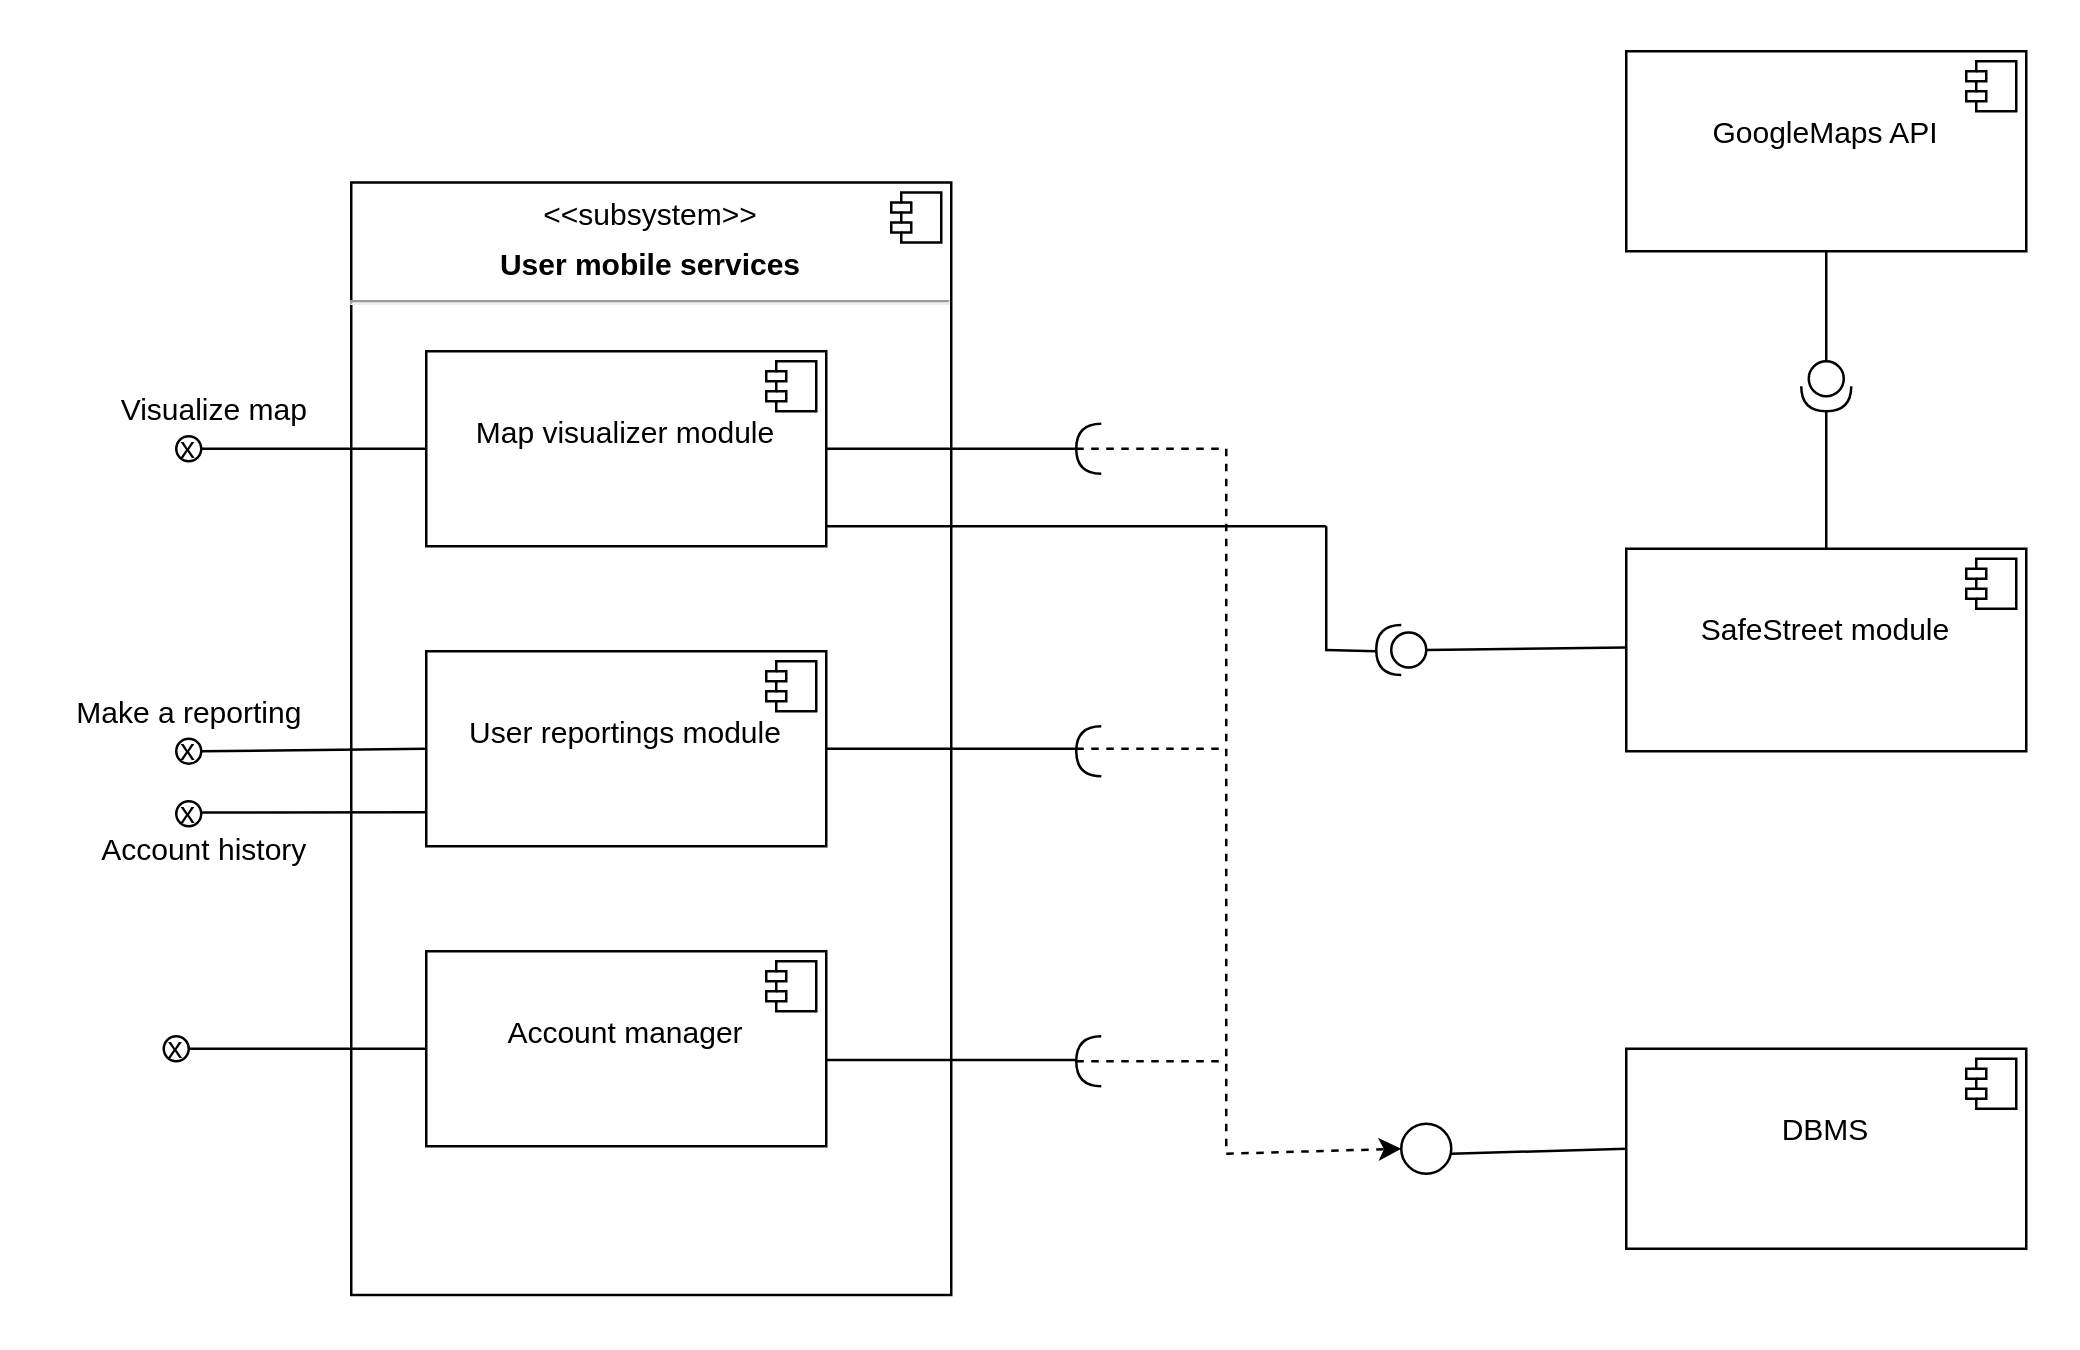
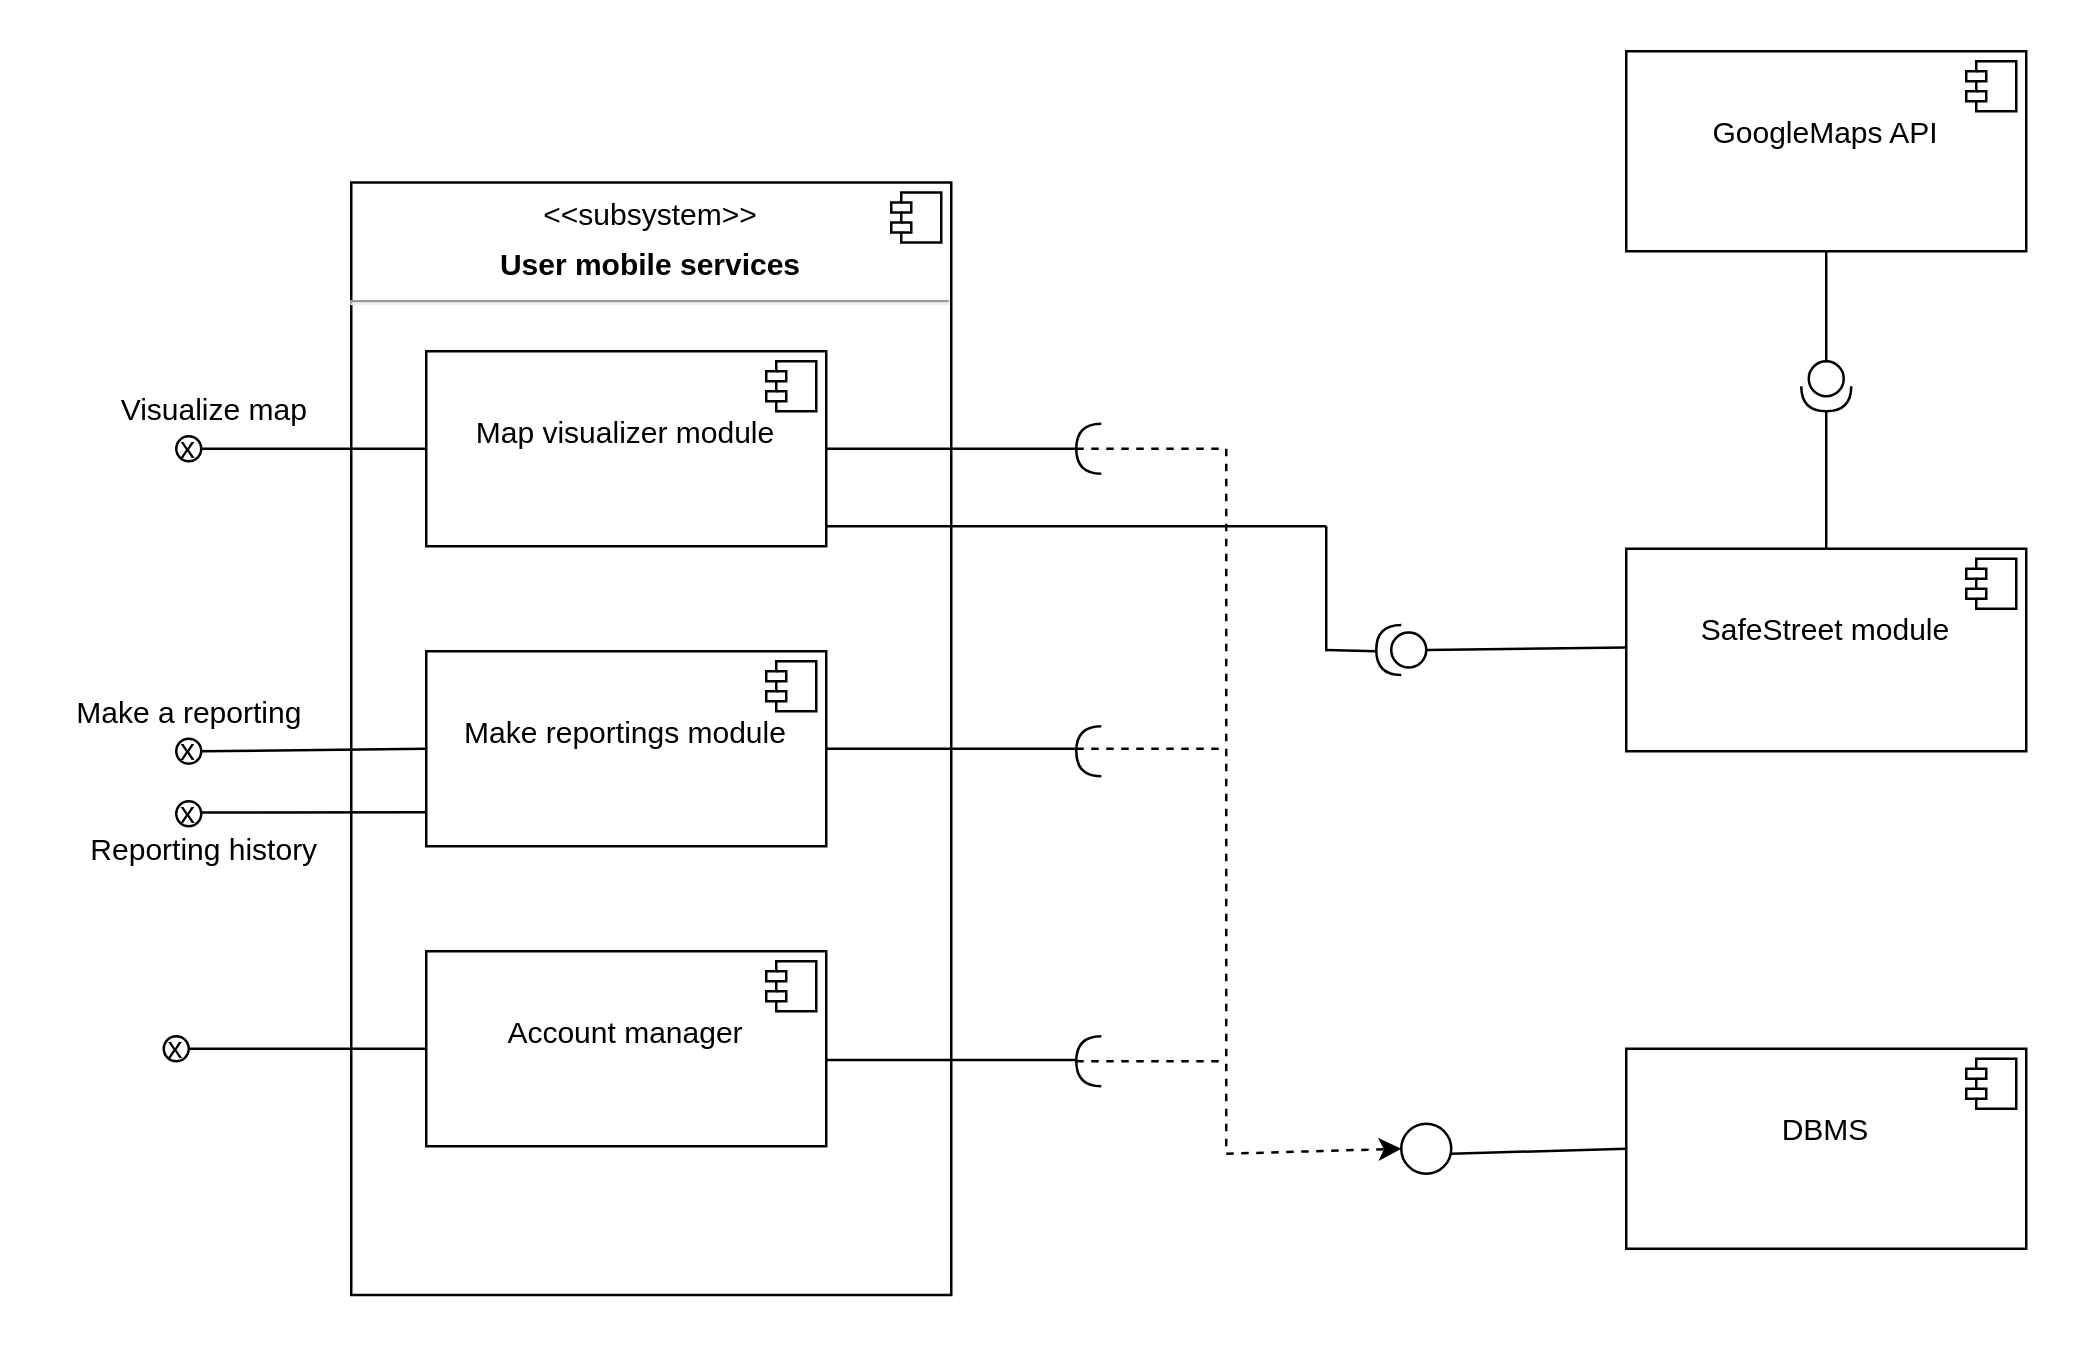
- <mxCell id="6" value="&lt;p style=&quot;margin: 6px 0px 0px&quot;&gt;&lt;br&gt;&lt;/p&gt;&lt;p style=&quot;margin: 6px 0px 0px&quot;&gt;User reportings module&lt;/p&gt;" style="align=center;overflow=fill;html=1;" vertex="1" parent="2"><mxGeometry x="30" y="187.5" width="160" height="78" as="geometry" /></mxCell>
+ <mxCell id="6" value="&lt;p style=&quot;margin: 6px 0px 0px&quot;&gt;&lt;br&gt;&lt;/p&gt;&lt;p style=&quot;margin: 6px 0px 0px&quot;&gt;Make reportings module&lt;/p&gt;" style="align=center;overflow=fill;html=1;" vertex="1" parent="2"><mxGeometry x="30" y="187.5" width="160" height="78" as="geometry" /></mxCell>
- <mxCell id="28" value="Account history" style="text;html=1;align=center;verticalAlign=middle;resizable=0;points=[];;autosize=1;" vertex="1" parent="1"><mxGeometry x="26" y="330" width="110" height="20" as="geometry" /></mxCell>
+ <mxCell id="28" value="Reporting history" style="text;html=1;align=center;verticalAlign=middle;resizable=0;points=[];;autosize=1;" vertex="1" parent="1"><mxGeometry x="26" y="330" width="110" height="20" as="geometry" /></mxCell>
